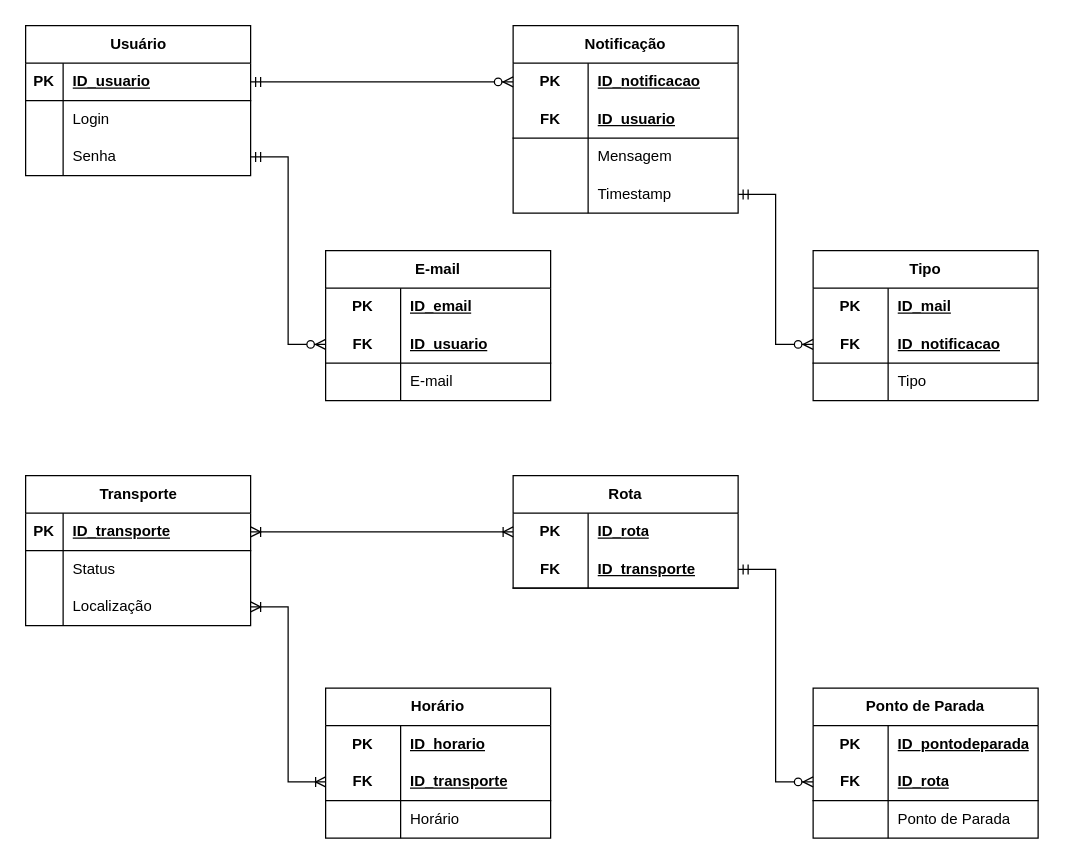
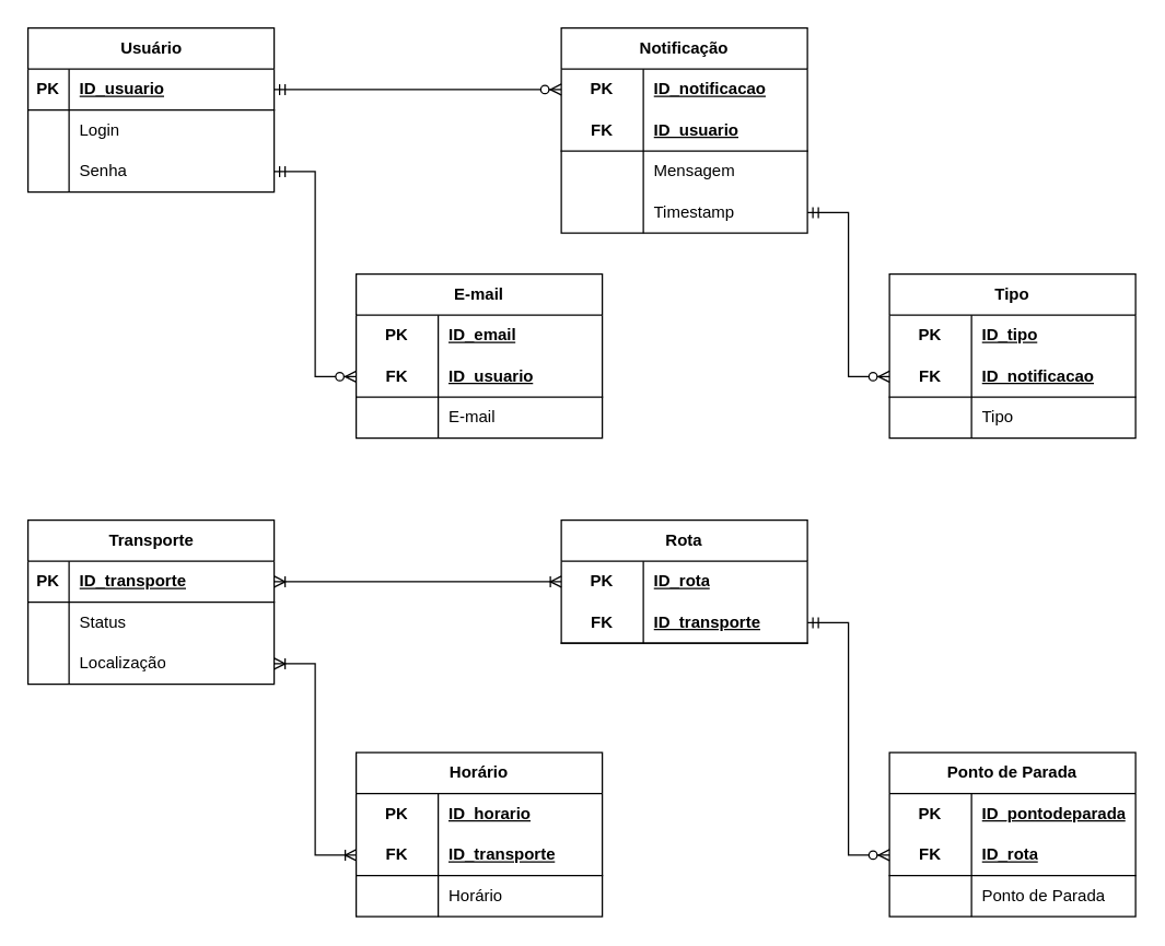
- <mxCell id="48" value="ID_mail" style="shape=partialRectangle;connectable=0;fillColor=none;top=0;left=0;bottom=0;right=0;align=left;spacingLeft=6;fontStyle=5;overflow=hidden;html=1;whiteSpace=wrap;" parent="46" vertex="1"><mxGeometry x="60" width="120" height="30" as="geometry"><mxRectangle width="120" height="30" as="alternateBounds" /></mxGeometry></mxCell>
+ <mxCell id="48" value="ID_tipo" style="shape=partialRectangle;connectable=0;fillColor=none;top=0;left=0;bottom=0;right=0;align=left;spacingLeft=6;fontStyle=5;overflow=hidden;html=1;whiteSpace=wrap;" parent="46" vertex="1"><mxGeometry x="60" width="120" height="30" as="geometry"><mxRectangle width="120" height="30" as="alternateBounds" /></mxGeometry></mxCell>
